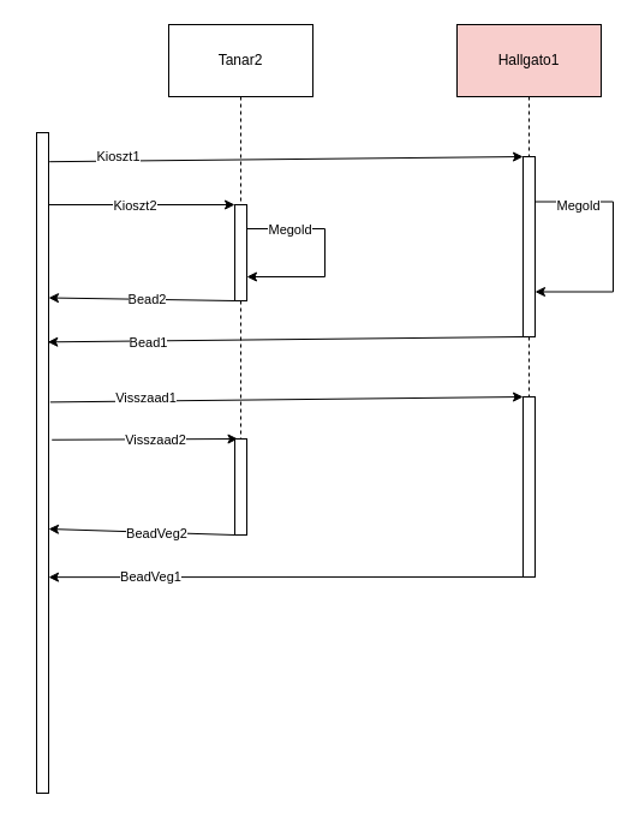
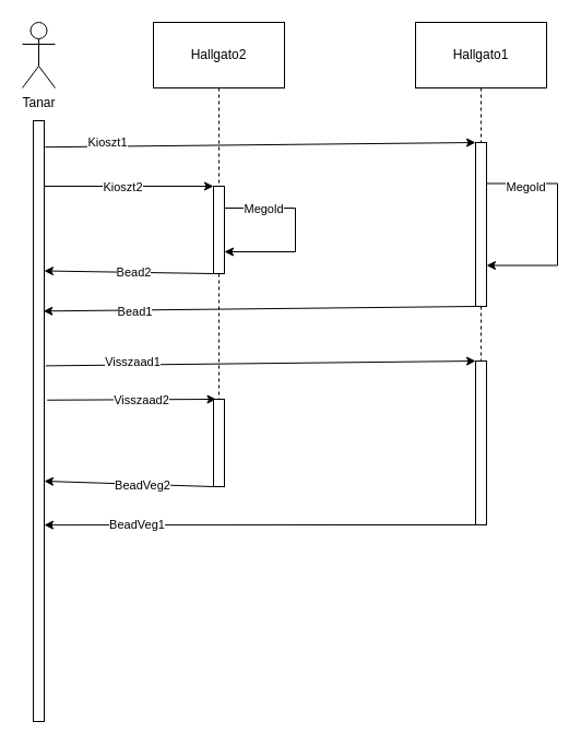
+ <mxCell id="2" value="Tanar" style="shape=umlActor;verticalLabelPosition=bottom;verticalAlign=top;html=1;outlineConnect=0;" vertex="1" parent="1"><mxGeometry x="20" y="20" width="30" height="60" as="geometry" /></mxCell>
- <mxCell id="7" value="Tanar2" style="rounded=0;whiteSpace=wrap;html=1;" vertex="1" parent="1"><mxGeometry x="140" y="20" width="120" height="60" as="geometry" /></mxCell>
+ <mxCell id="7" value="Hallgato2" style="rounded=0;whiteSpace=wrap;html=1;" vertex="1" parent="1"><mxGeometry x="140" y="20" width="120" height="60" as="geometry" /></mxCell>
- <mxCell id="9" value="Hallgato1" style="rounded=0;whiteSpace=wrap;html=1;fillColor=#f8cecc;" vertex="1" parent="1"><mxGeometry x="380" y="20" width="120" height="60" as="geometry" /></mxCell>
+ <mxCell id="9" value="Hallgato1" style="rounded=0;whiteSpace=wrap;html=1;" vertex="1" parent="1"><mxGeometry x="380" y="20" width="120" height="60" as="geometry" /></mxCell>
